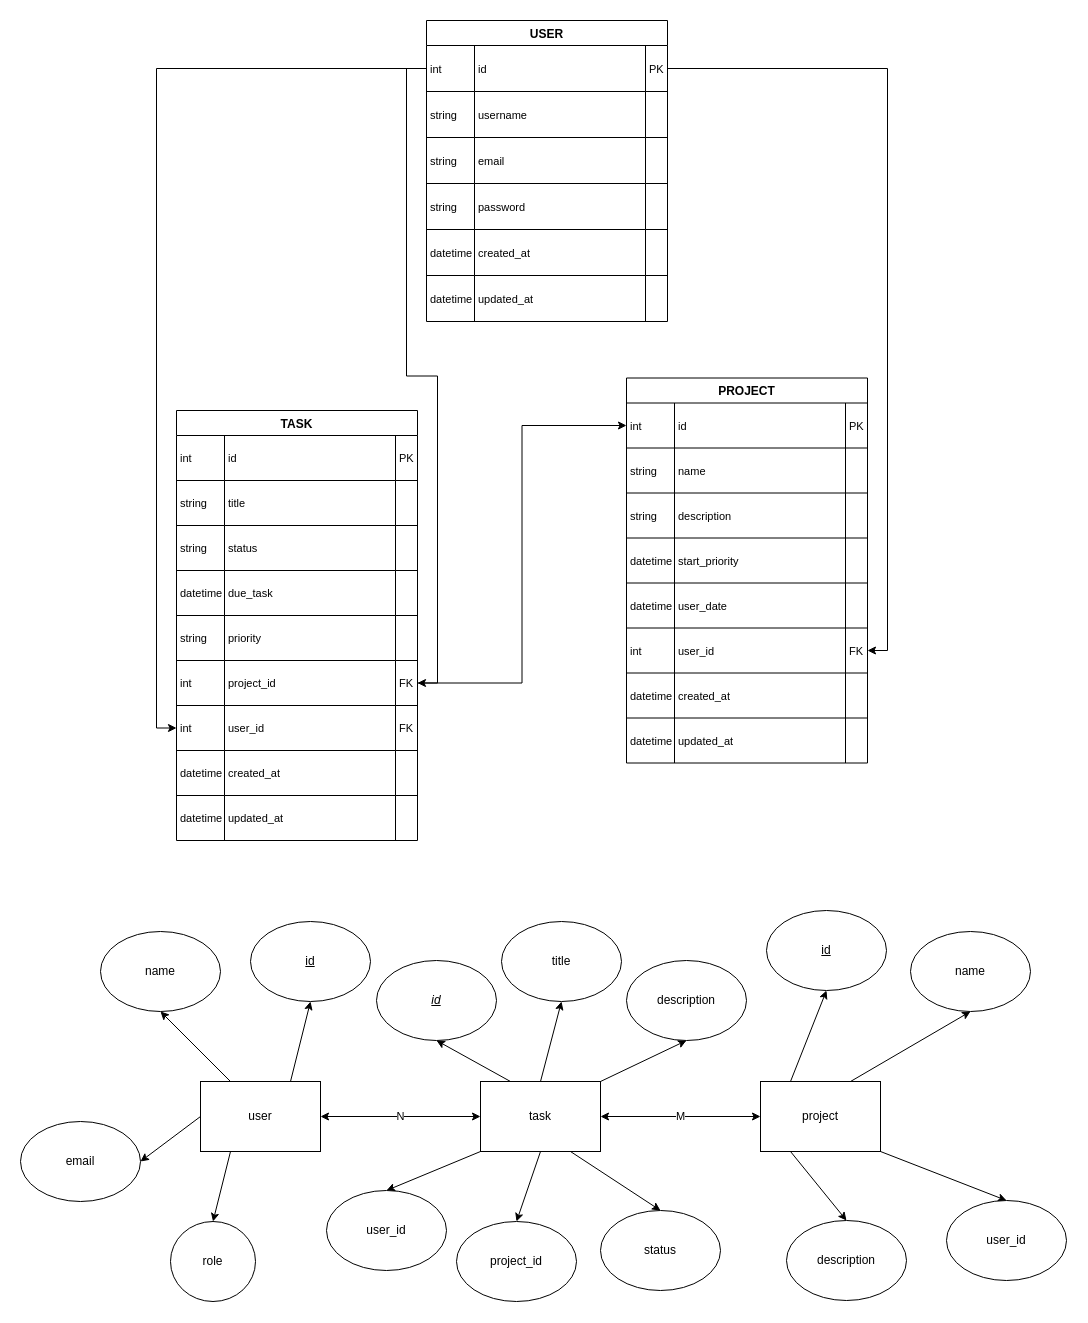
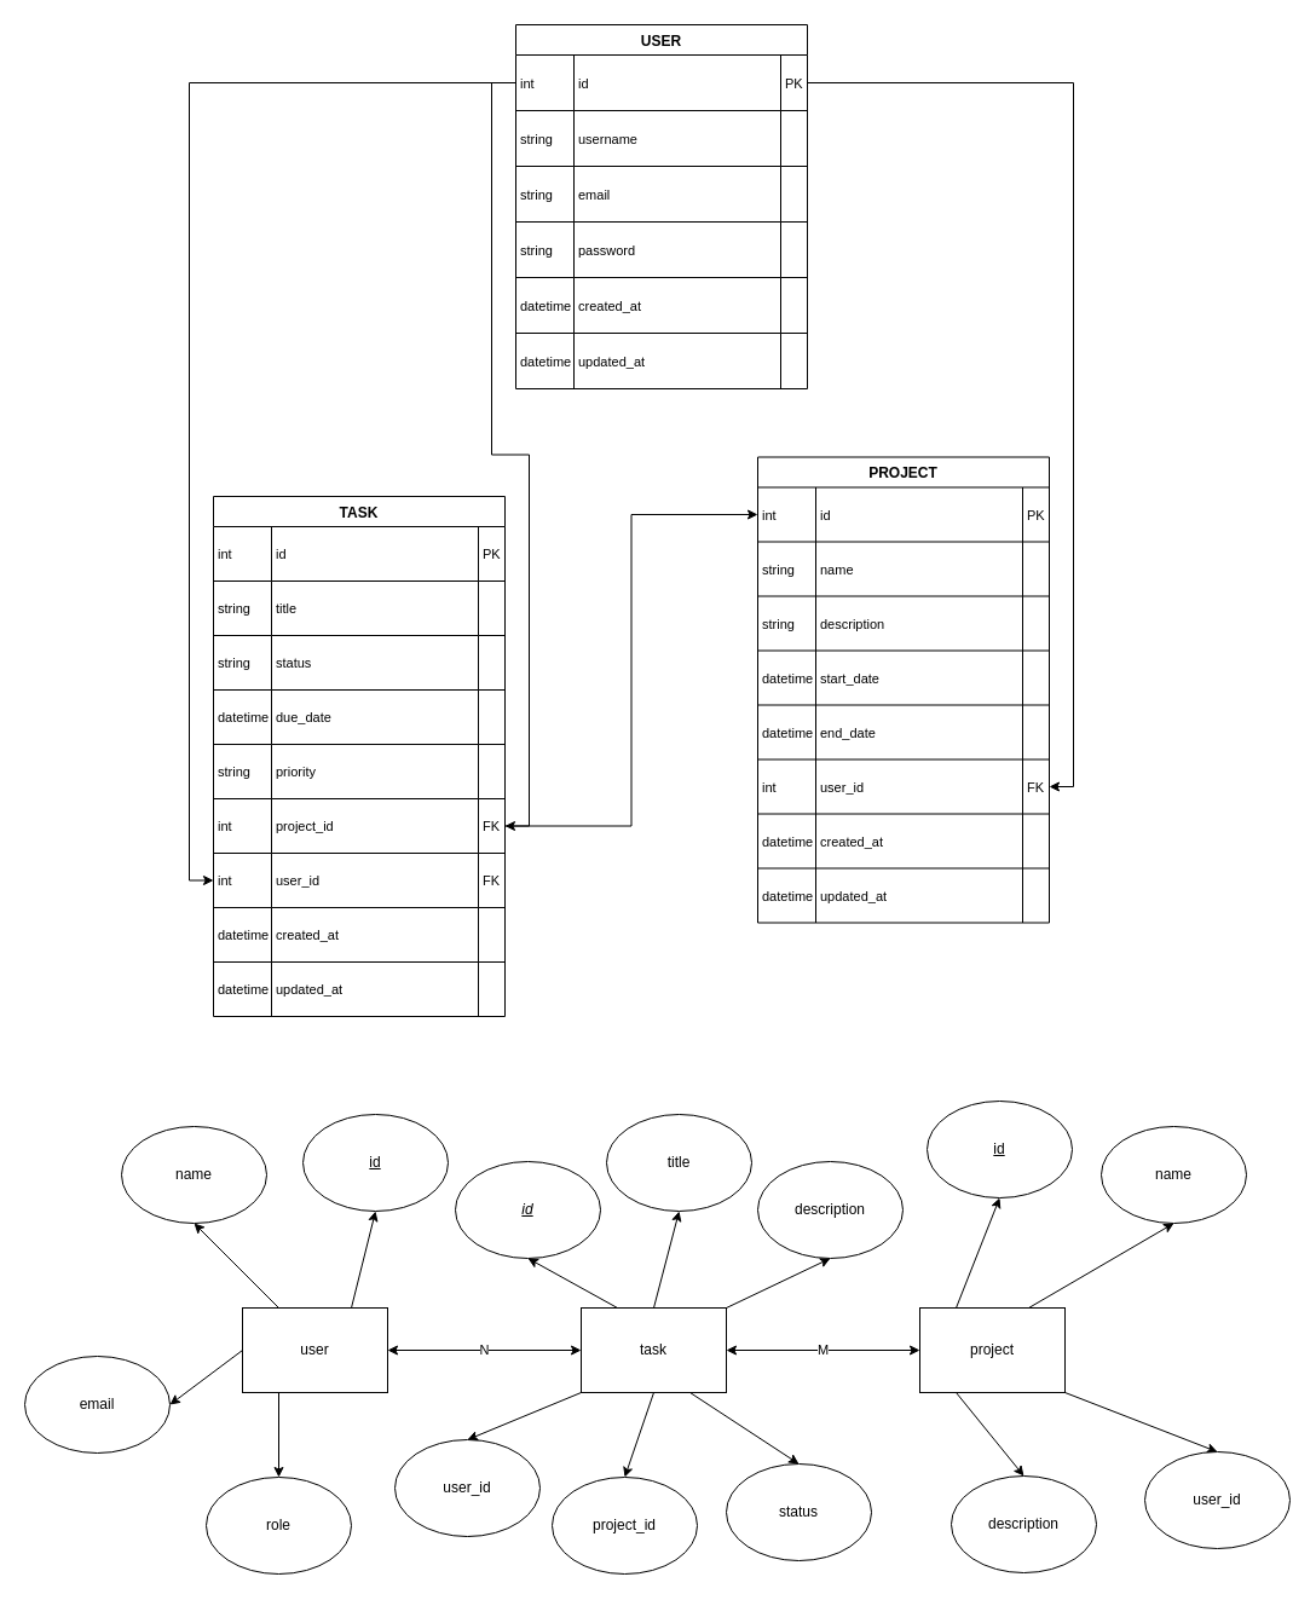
- <mxCell id="42" value="start_priority" style="shape=partialRectangle;connectable=0;fillColor=none;top=0;left=0;bottom=0;right=0;align=left;spacingLeft=2;overflow=hidden;fontSize=11;" parent="40" vertex="1"><mxGeometry x="48" width="171" height="45" as="geometry"><mxRectangle width="171" height="45" as="alternateBounds" /></mxGeometry></mxCell>
+ <mxCell id="42" value="start_date" style="shape=partialRectangle;connectable=0;fillColor=none;top=0;left=0;bottom=0;right=0;align=left;spacingLeft=2;overflow=hidden;fontSize=11;" parent="40" vertex="1"><mxGeometry x="48" width="171" height="45" as="geometry"><mxRectangle width="171" height="45" as="alternateBounds" /></mxGeometry></mxCell>
- <mxCell id="75" value="due_task" style="shape=partialRectangle;connectable=0;fillColor=none;top=0;left=0;bottom=0;right=0;align=left;spacingLeft=2;overflow=hidden;fontSize=11;" parent="73" vertex="1"><mxGeometry x="48" width="171" height="45" as="geometry"><mxRectangle width="171" height="45" as="alternateBounds" /></mxGeometry></mxCell>
+ <mxCell id="75" value="due_date" style="shape=partialRectangle;connectable=0;fillColor=none;top=0;left=0;bottom=0;right=0;align=left;spacingLeft=2;overflow=hidden;fontSize=11;" parent="73" vertex="1"><mxGeometry x="48" width="171" height="45" as="geometry"><mxRectangle width="171" height="45" as="alternateBounds" /></mxGeometry></mxCell>
- <mxCell id="46" value="user_date" style="shape=partialRectangle;connectable=0;fillColor=none;top=0;left=0;bottom=0;right=0;align=left;spacingLeft=2;overflow=hidden;fontSize=11;" parent="44" vertex="1"><mxGeometry x="48" width="171" height="45" as="geometry"><mxRectangle width="171" height="45" as="alternateBounds" /></mxGeometry></mxCell>
+ <mxCell id="46" value="end_date" style="shape=partialRectangle;connectable=0;fillColor=none;top=0;left=0;bottom=0;right=0;align=left;spacingLeft=2;overflow=hidden;fontSize=11;" parent="44" vertex="1"><mxGeometry x="48" width="171" height="45" as="geometry"><mxRectangle width="171" height="45" as="alternateBounds" /></mxGeometry></mxCell>
- <mxCell id="113" value="role" style="ellipse;whiteSpace=wrap;html=1;" vertex="1" parent="1"><mxGeometry x="170" y="1221" width="85" height="80" as="geometry" /></mxCell>
+ <mxCell id="113" value="role" style="ellipse;whiteSpace=wrap;html=1;" vertex="1" parent="1"><mxGeometry x="170" y="1221" width="120" height="80" as="geometry" /></mxCell>
